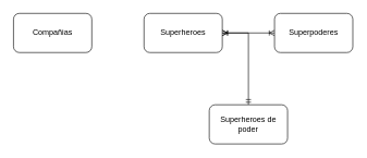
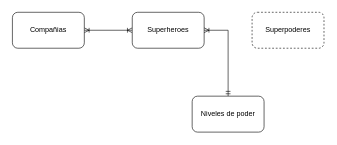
- <mxCell id="2" value="" style="edgeStyle=orthogonalEdgeStyle;rounded=0;orthogonalLoop=1;jettySize=auto;html=1;endArrow=ERoneToMany;endFill=0;startArrow=ERoneToMany;startFill=0;" edge="1" parent="1" source="3" target="4"><mxGeometry relative="1" as="geometry" /></mxCell>
+ <mxCell id="2" value="" style="edgeStyle=orthogonalEdgeStyle;rounded=0;orthogonalLoop=1;jettySize=auto;html=1;endArrow=ERoneToMany;endFill=0;startArrow=ERoneToMany;startFill=0;" edge="1" parent="1" source="3" target="7"><mxGeometry relative="1" as="geometry" /></mxCell>
- <mxCell id="4" value="Superpoderes" style="rounded=1;whiteSpace=wrap;html=1;" vertex="1" parent="1"><mxGeometry x="420" y="20" width="120" height="60" as="geometry" /></mxCell>
+ <mxCell id="4" value="Superpoderes" style="rounded=1;whiteSpace=wrap;html=1;dashed=1;" vertex="1" parent="1"><mxGeometry x="420" y="20" width="120" height="60" as="geometry" /></mxCell>
- <mxCell id="6" value="&lt;div&gt;Superheroes de poder&lt;/div&gt;" style="rounded=1;whiteSpace=wrap;html=1;" vertex="1" parent="1"><mxGeometry x="320" y="160" width="120" height="60" as="geometry" /></mxCell>
+ <mxCell id="6" value="&lt;div&gt;Niveles de poder&lt;/div&gt;" style="rounded=1;whiteSpace=wrap;html=1;" vertex="1" parent="1"><mxGeometry x="320" y="160" width="120" height="60" as="geometry" /></mxCell>
